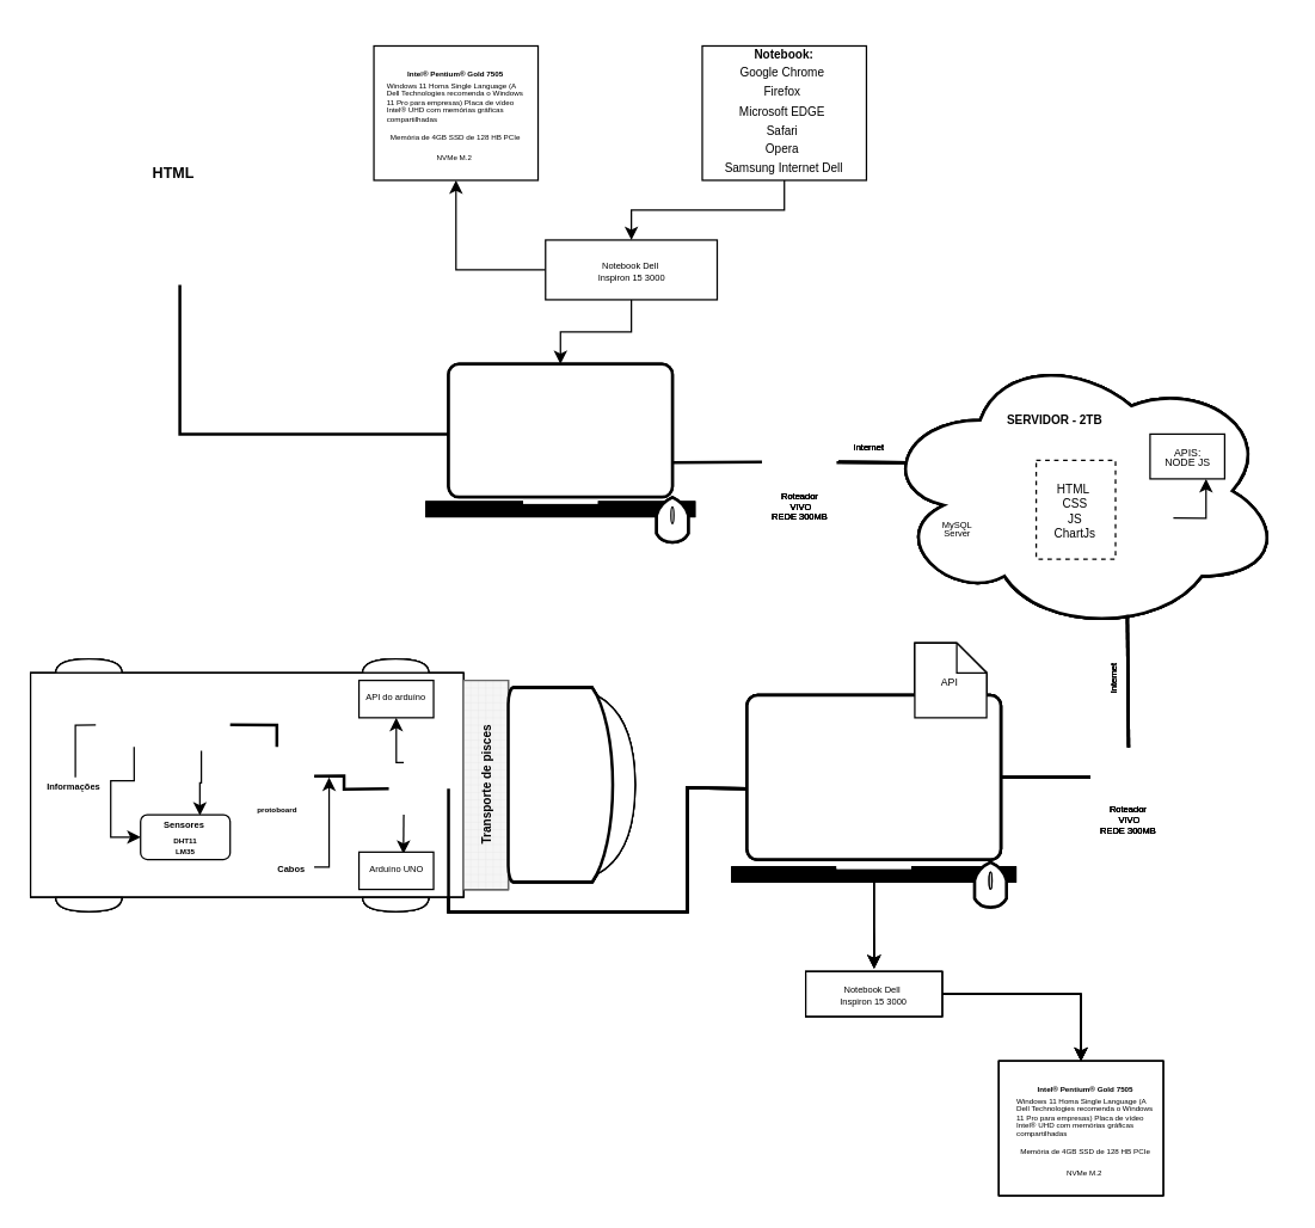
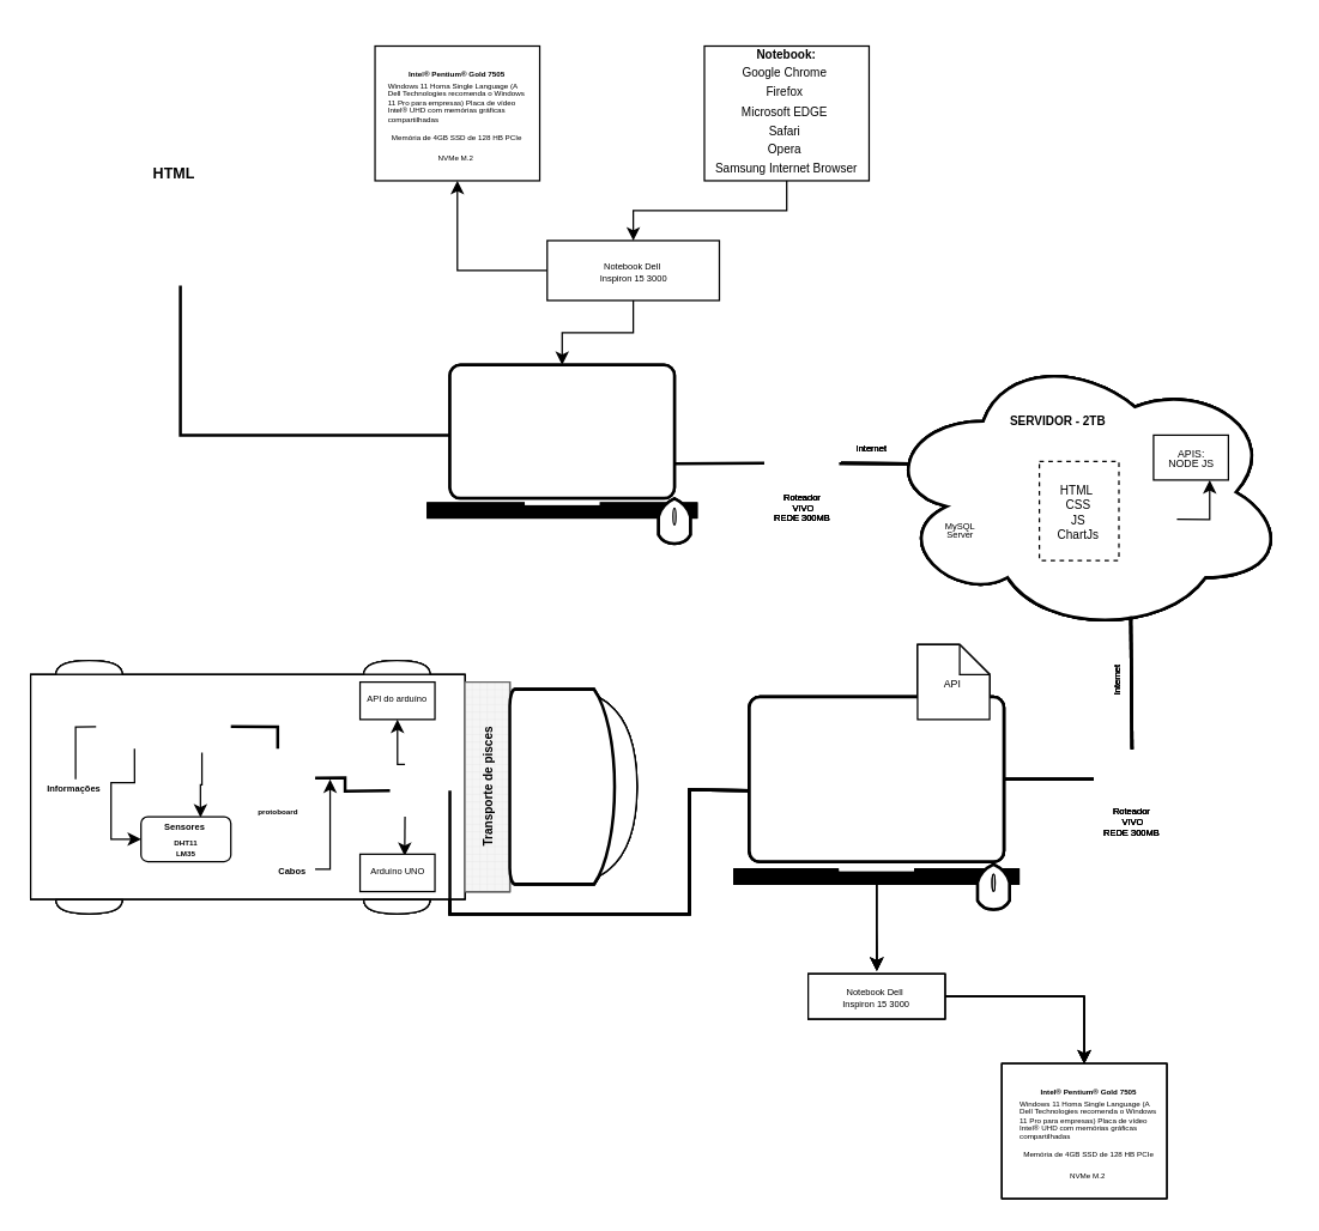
- <mxCell id="279" value="&lt;p style=&quot;line-height: 90%;&quot;&gt;&lt;font style=&quot;font-size: 8px;&quot;&gt;Google Chrome&amp;nbsp;&lt;br&gt;Firefox&amp;nbsp;&lt;br&gt;Microsoft EDGE&amp;nbsp;&lt;br&gt;Safari&amp;nbsp;&lt;br&gt;Opera&amp;nbsp;&lt;br&gt;Samsung Internet Dell&lt;/font&gt;&lt;/p&gt;" style="text;html=1;strokeColor=none;fillColor=none;align=center;verticalAlign=middle;whiteSpace=wrap;rounded=0;" vertex="1" parent="1"><mxGeometry x="450" y="40" width="150" height="80" as="geometry" /></mxCell>
+ <mxCell id="279" value="&lt;p style=&quot;line-height: 90%;&quot;&gt;&lt;font style=&quot;font-size: 8px;&quot;&gt;Google Chrome&amp;nbsp;&lt;br&gt;Firefox&amp;nbsp;&lt;br&gt;Microsoft EDGE&amp;nbsp;&lt;br&gt;Safari&amp;nbsp;&lt;br&gt;Opera&amp;nbsp;&lt;br&gt;Samsung Internet Browser&lt;/font&gt;&lt;/p&gt;" style="text;html=1;strokeColor=none;fillColor=none;align=center;verticalAlign=middle;whiteSpace=wrap;rounded=0;" vertex="1" parent="1"><mxGeometry x="450" y="40" width="150" height="80" as="geometry" /></mxCell>
